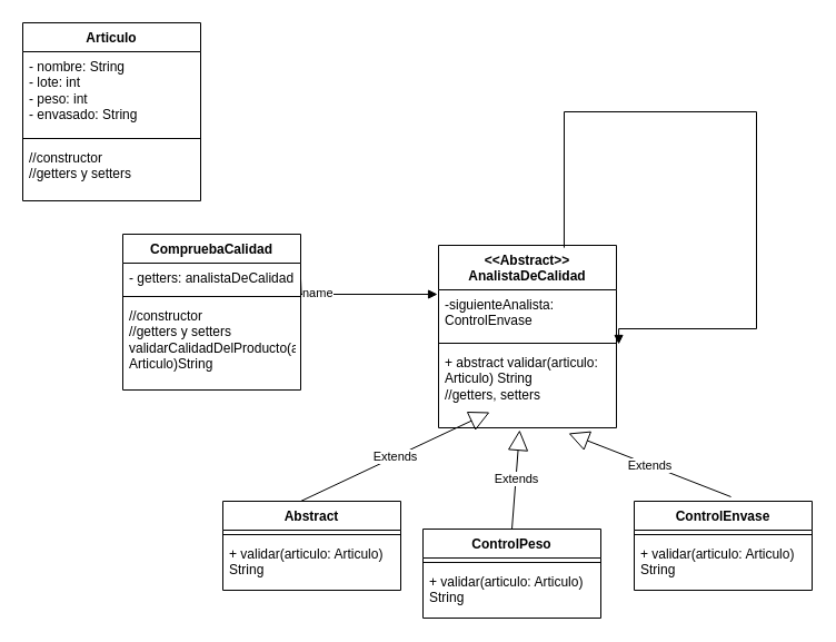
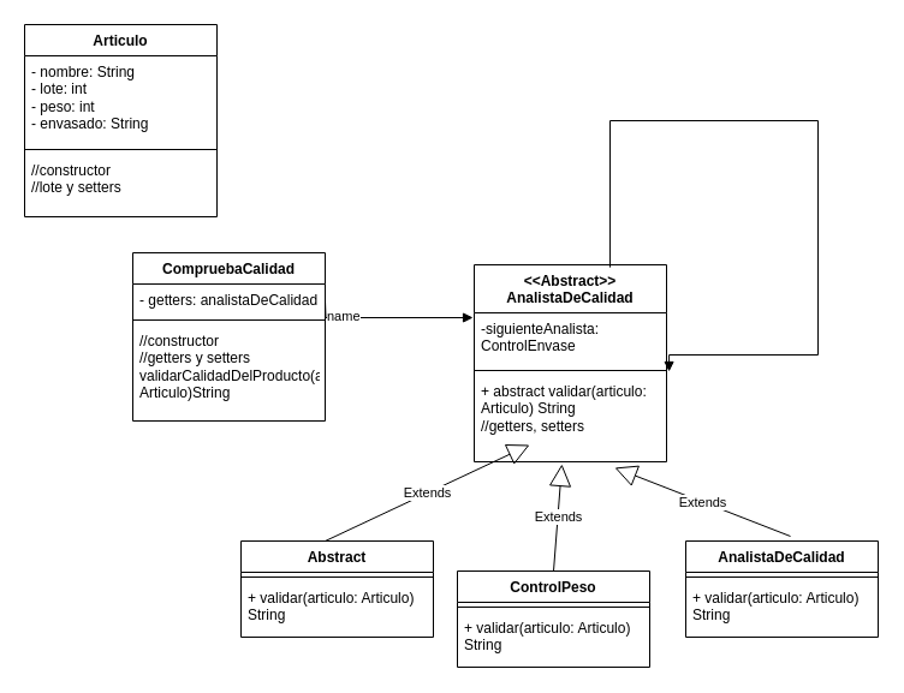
- <mxCell id="5" value="//constructor&lt;br&gt;//getters y setters" style="text;strokeColor=none;fillColor=none;align=left;verticalAlign=top;spacingLeft=4;spacingRight=4;overflow=hidden;rotatable=0;points=[[0,0.5],[1,0.5]];portConstraint=eastwest;whiteSpace=wrap;html=1;" vertex="1" parent="2"><mxGeometry y="108" width="160" height="52" as="geometry" /></mxCell>
+ <mxCell id="5" value="//constructor&lt;br&gt;//lote y setters" style="text;strokeColor=none;fillColor=none;align=left;verticalAlign=top;spacingLeft=4;spacingRight=4;overflow=hidden;rotatable=0;points=[[0,0.5],[1,0.5]];portConstraint=eastwest;whiteSpace=wrap;html=1;" vertex="1" parent="2"><mxGeometry y="108" width="160" height="52" as="geometry" /></mxCell>
- <mxCell id="23" value="ControlEnvase" style="swimlane;fontStyle=1;align=center;verticalAlign=top;childLayout=stackLayout;horizontal=1;startSize=26;horizontalStack=0;resizeParent=1;resizeParentMax=0;resizeLast=0;collapsible=1;marginBottom=0;whiteSpace=wrap;html=1;" vertex="1" parent="1"><mxGeometry x="570" y="450" width="160" height="80" as="geometry" /></mxCell>
+ <mxCell id="23" value="AnalistaDeCalidad" style="swimlane;fontStyle=1;align=center;verticalAlign=top;childLayout=stackLayout;horizontal=1;startSize=26;horizontalStack=0;resizeParent=1;resizeParentMax=0;resizeLast=0;collapsible=1;marginBottom=0;whiteSpace=wrap;html=1;" vertex="1" parent="1"><mxGeometry x="570" y="450" width="160" height="80" as="geometry" /></mxCell>
